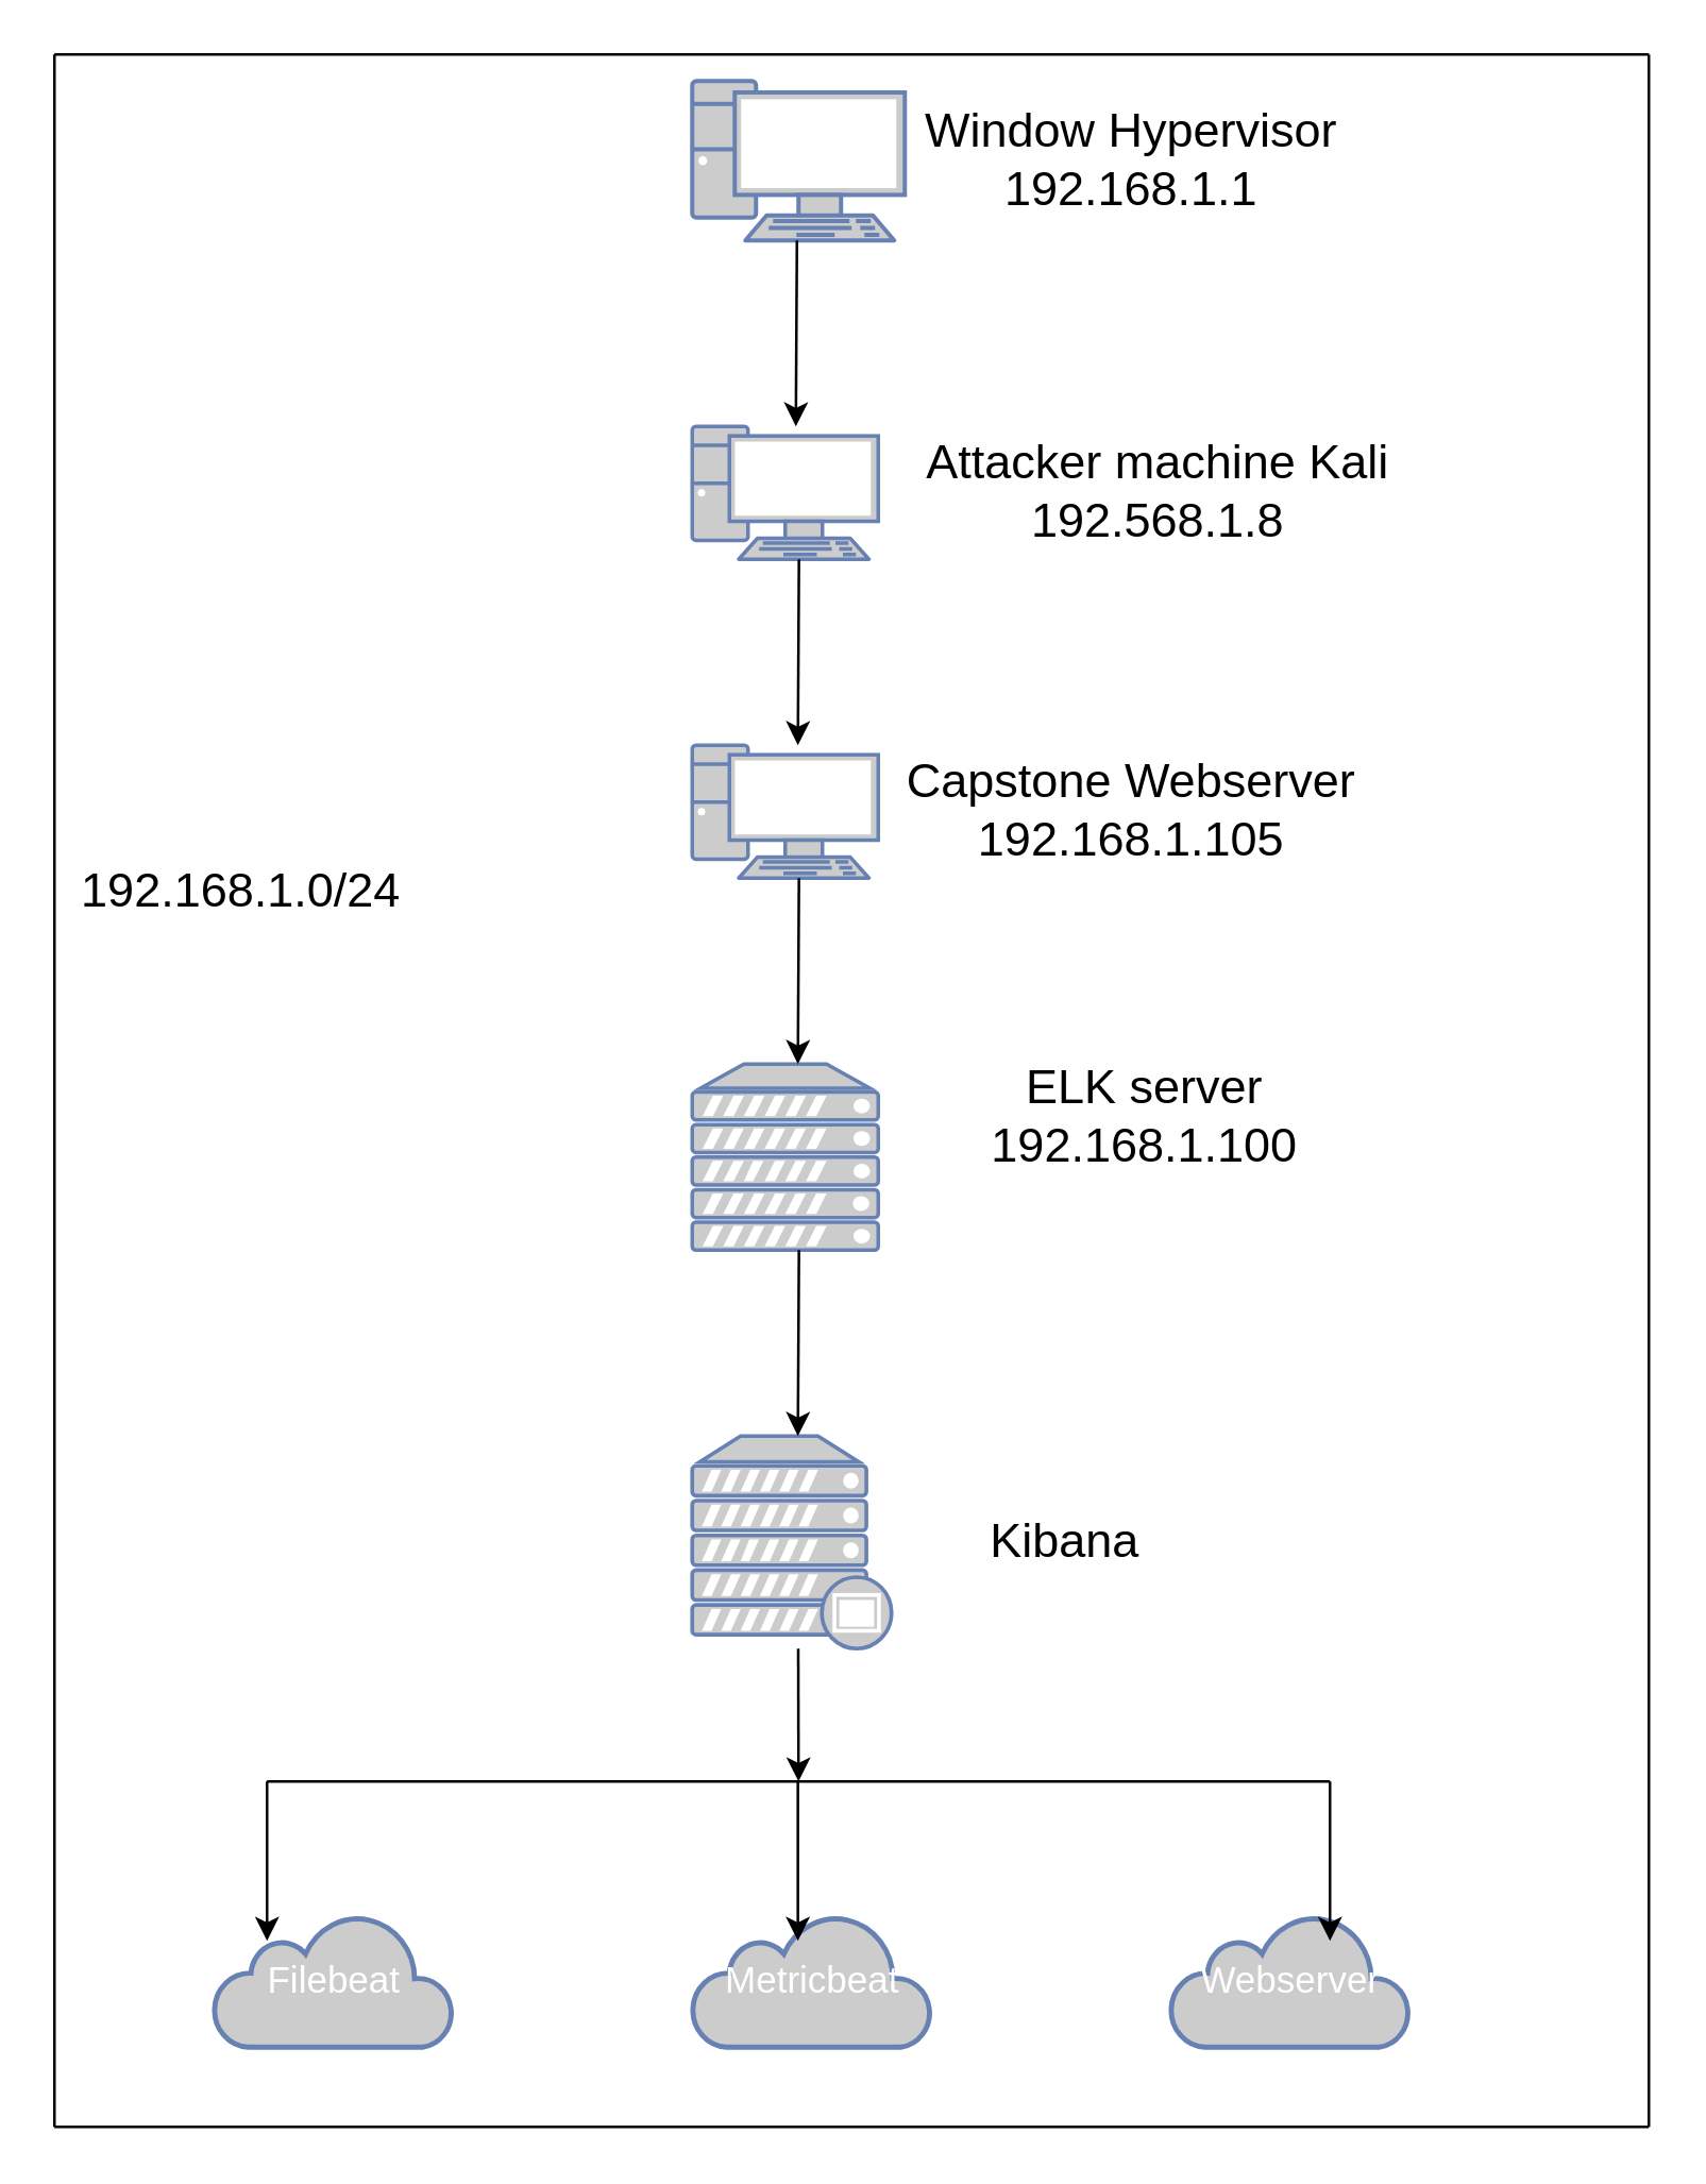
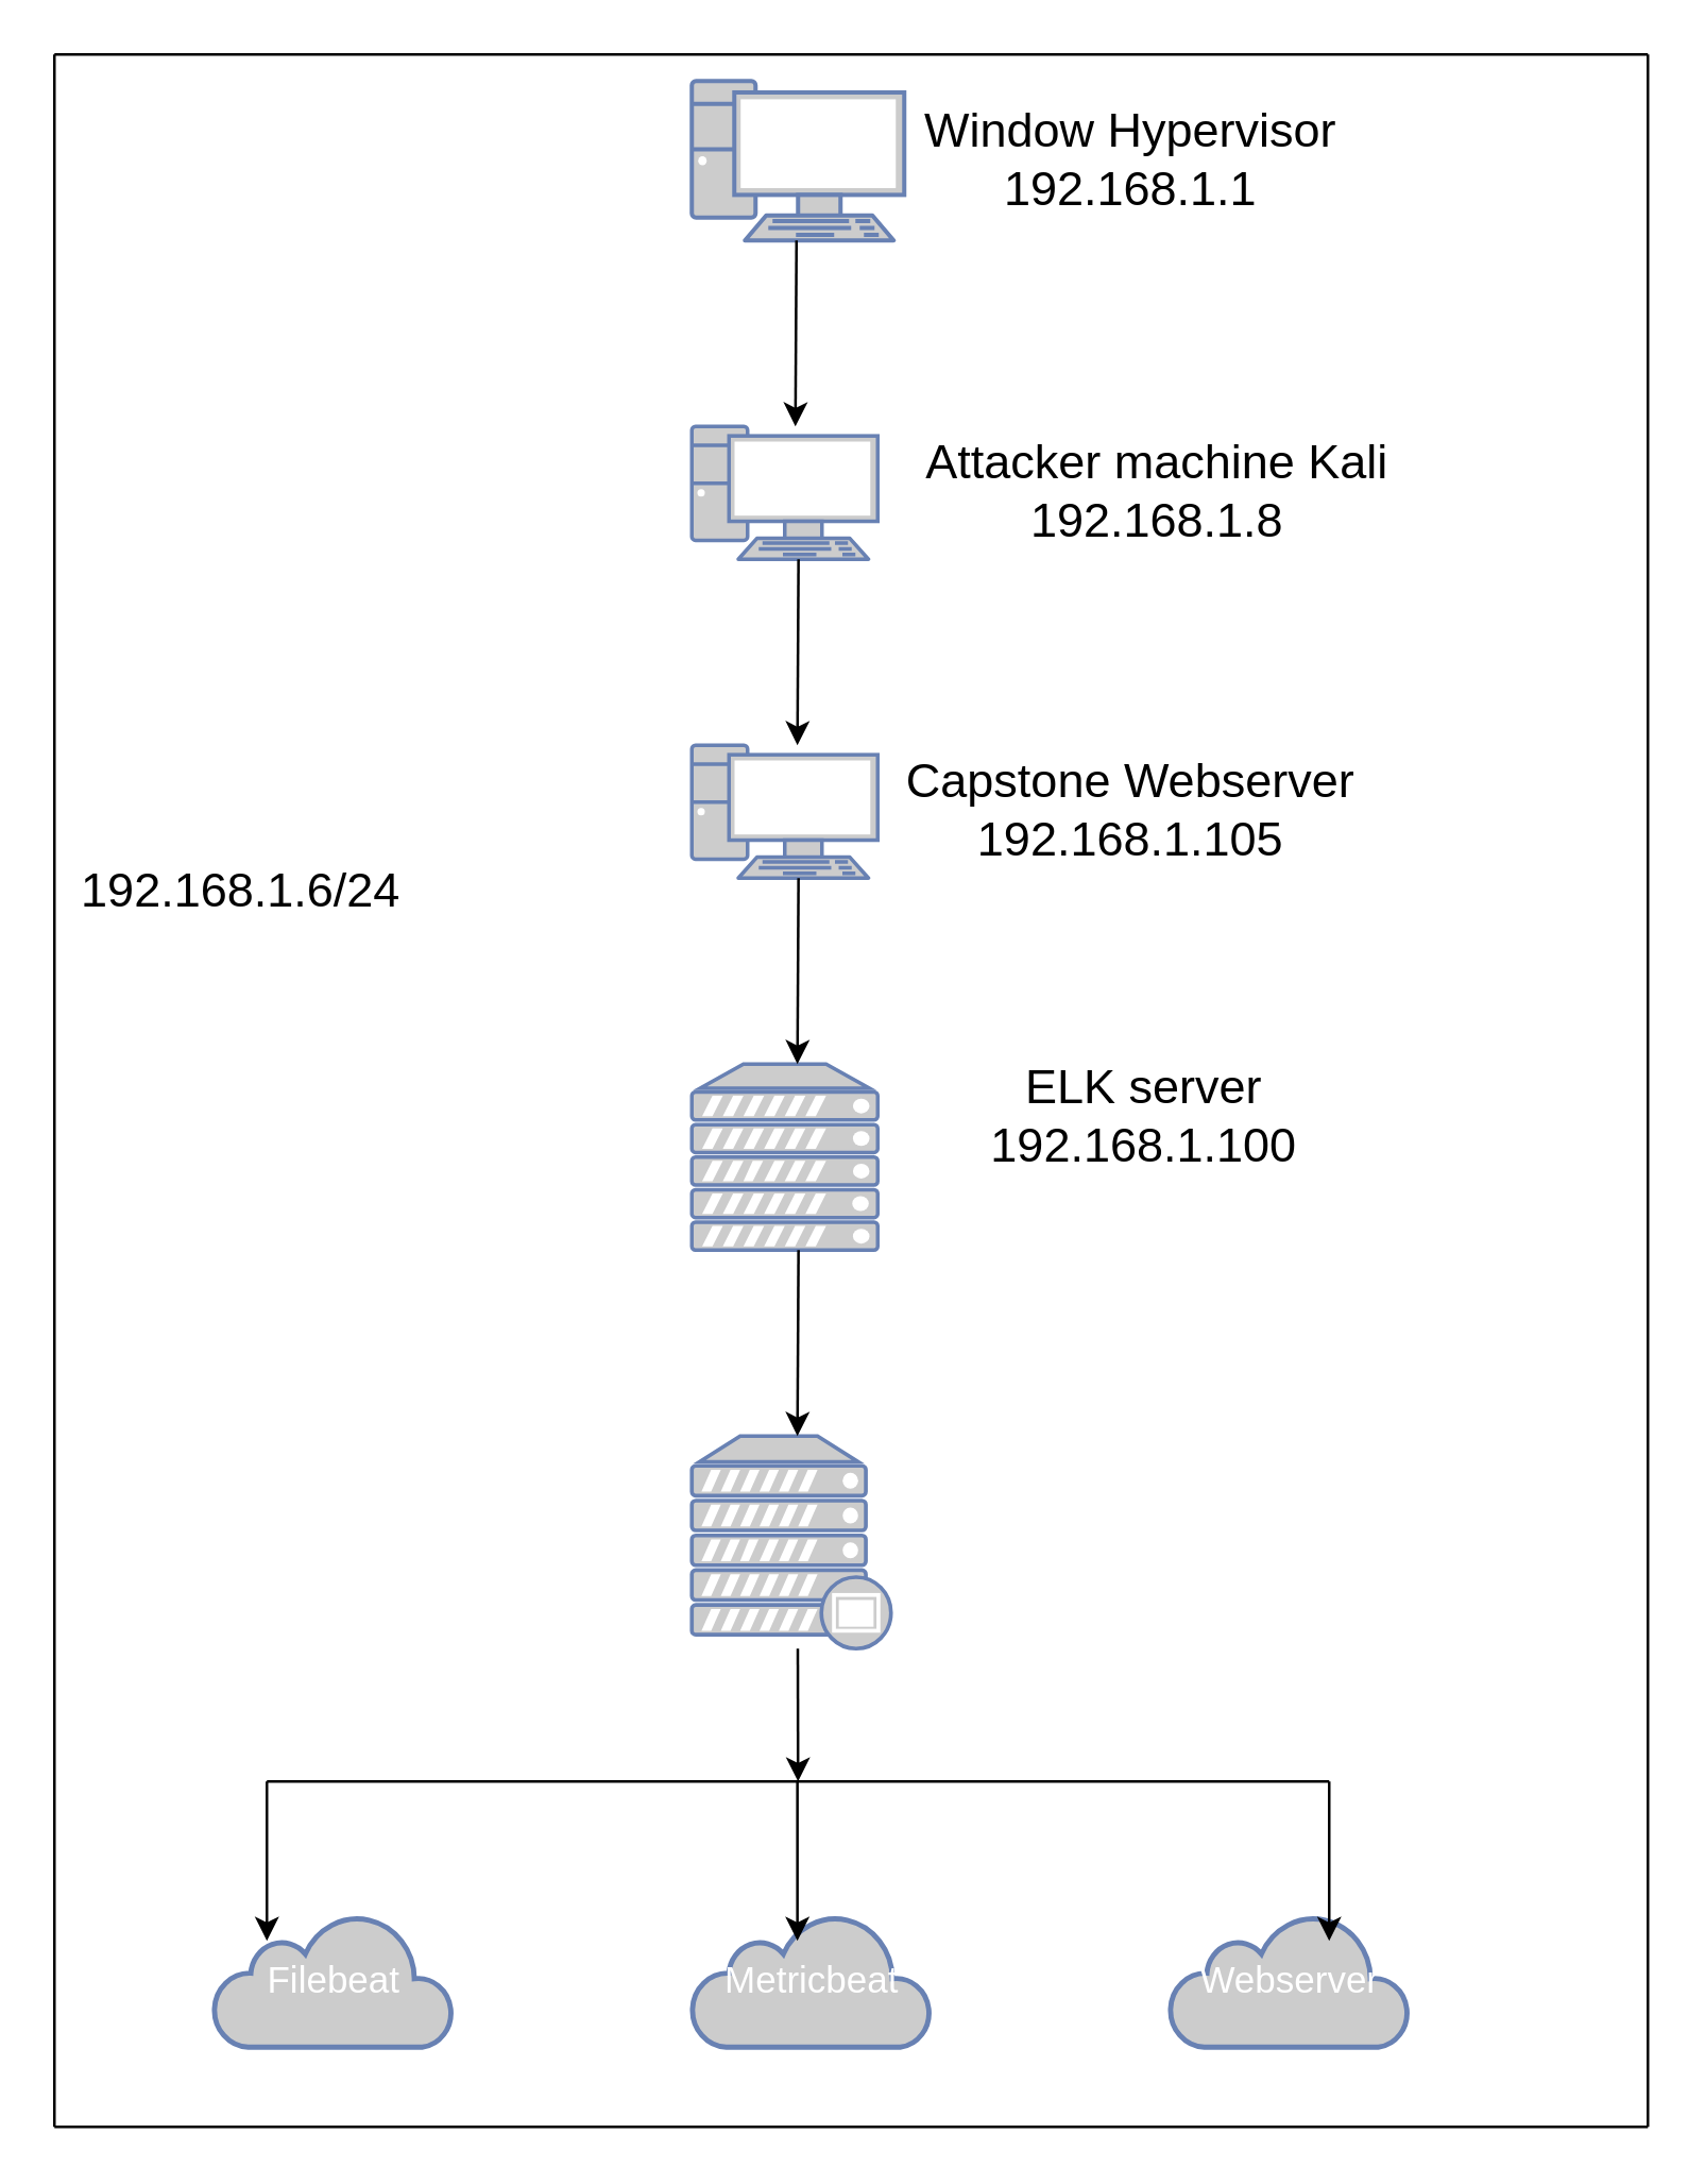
- <mxCell id="5" value="&lt;font style=&quot;font-size: 18px&quot;&gt;Attacker machine Kali&lt;br&gt;192.568.1.8&lt;/font&gt;" style="text;html=1;align=center;verticalAlign=middle;resizable=0;points=[];autosize=1;" vertex="1" parent="1"><mxGeometry x="340" y="165" width="190" height="40" as="geometry" /></mxCell>
+ <mxCell id="5" value="&lt;font style=&quot;font-size: 18px&quot;&gt;Attacker machine Kali&lt;br&gt;192.168.1.8&lt;/font&gt;" style="text;html=1;align=center;verticalAlign=middle;resizable=0;points=[];autosize=1;" vertex="1" parent="1"><mxGeometry x="340" y="165" width="190" height="40" as="geometry" /></mxCell>
- <mxCell id="28" value="&lt;font style=&quot;font-size: 18px&quot;&gt;192.168.1.0/24&lt;/font&gt;" style="text;html=1;align=center;verticalAlign=middle;resizable=0;points=[];autosize=1;" vertex="1" parent="1"><mxGeometry x="20" y="325" width="140" height="20" as="geometry" /></mxCell>
+ <mxCell id="28" value="&lt;font style=&quot;font-size: 18px&quot;&gt;192.168.1.6/24&lt;/font&gt;" style="text;html=1;align=center;verticalAlign=middle;resizable=0;points=[];autosize=1;" vertex="1" parent="1"><mxGeometry x="20" y="325" width="140" height="20" as="geometry" /></mxCell>
- <mxCell id="11" value="&lt;font style=&quot;font-size: 18px&quot;&gt;Kibana&lt;/font&gt;" style="text;html=1;align=center;verticalAlign=middle;resizable=0;points=[];autosize=1;" vertex="1" parent="1"><mxGeometry x="365" y="570" width="70" height="20" as="geometry" /></mxCell>
